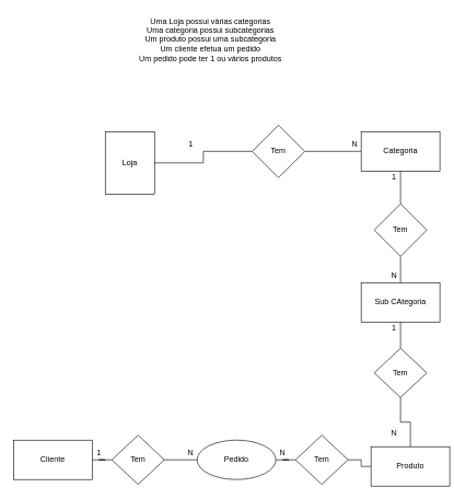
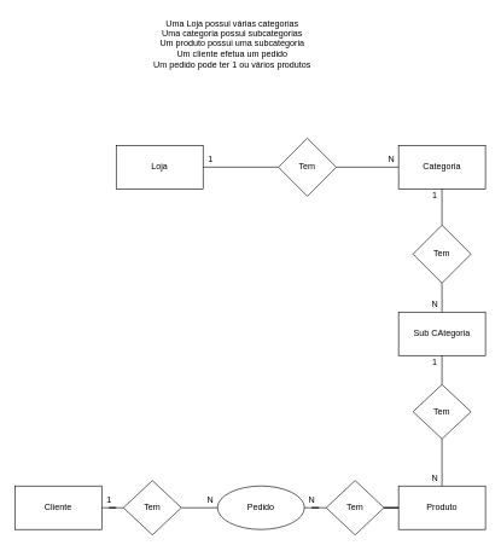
- <mxCell id="3" value="Loja" style="whiteSpace=wrap;html=1;" vertex="1" parent="1"><mxGeometry x="160" y="200" width="75" height="95" as="geometry" /></mxCell>
+ <mxCell id="3" value="Loja" style="whiteSpace=wrap;html=1;" vertex="1" parent="1"><mxGeometry x="160" y="200" width="120" height="60" as="geometry" /></mxCell>
- <mxCell id="17" value="Produto" style="whiteSpace=wrap;html=1;" vertex="1" parent="1"><mxGeometry x="565" y="680" width="120" height="60" as="geometry" /></mxCell>
+ <mxCell id="17" value="Produto" style="whiteSpace=wrap;html=1;" vertex="1" parent="1"><mxGeometry x="550" y="670" width="120" height="60" as="geometry" /></mxCell>
